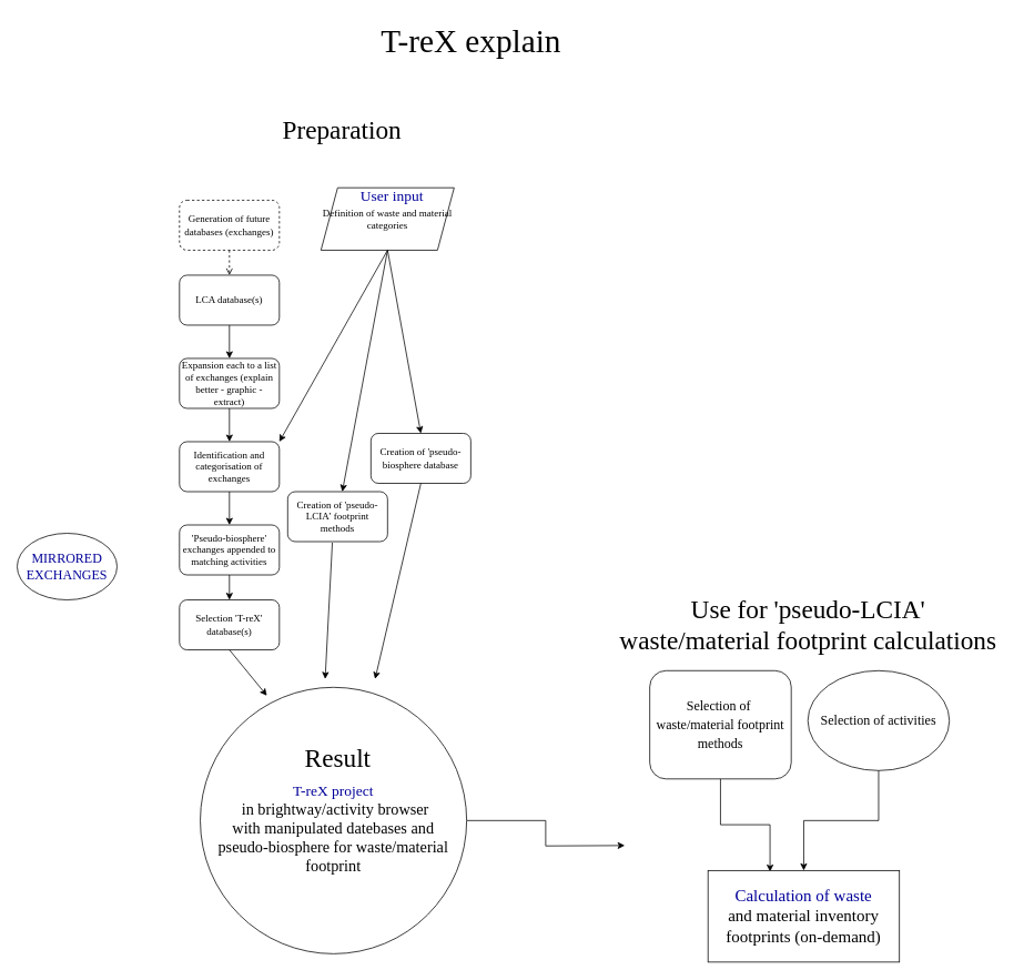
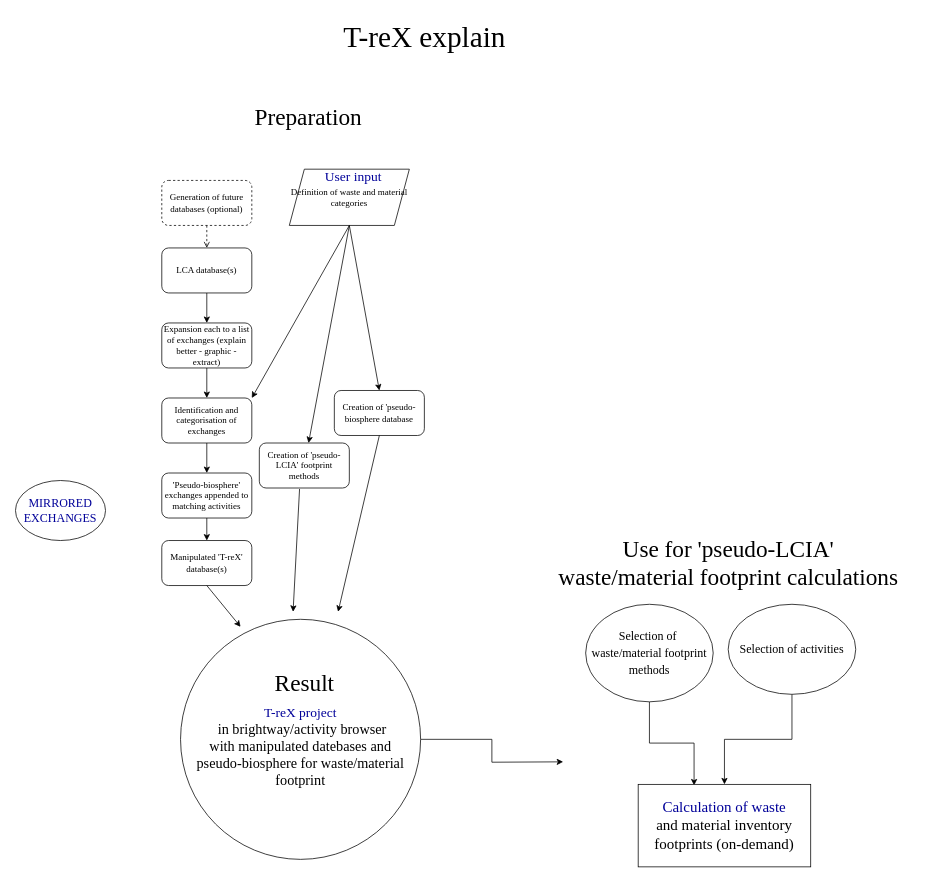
- <mxCell id="10" value="Generation of future databases (exchanges)" style="rounded=1;whiteSpace=wrap;html=1;dashed=1;fontFamily=cabin;fontSource=https%3A%2F%2Ffonts.googleapis.com%2Fcss%3Ffamily%3Dcabin;" parent="1" vertex="1"><mxGeometry x="215" y="240" width="120" height="60" as="geometry" /></mxCell>
+ <mxCell id="10" value="Generation of future databases (optional)" style="rounded=1;whiteSpace=wrap;html=1;dashed=1;fontFamily=cabin;fontSource=https%3A%2F%2Ffonts.googleapis.com%2Fcss%3Ffamily%3Dcabin;" parent="1" vertex="1"><mxGeometry x="215" y="240" width="120" height="60" as="geometry" /></mxCell>
- <mxCell id="17" value="Selection 'T-reX' database(s)" style="rounded=1;whiteSpace=wrap;html=1;fontFamily=cabin;fontSource=https%3A%2F%2Ffonts.googleapis.com%2Fcss%3Ffamily%3Dcabin;" parent="1" vertex="1"><mxGeometry x="215" y="720" width="120" height="60" as="geometry" /></mxCell>
+ <mxCell id="17" value="Manipulated 'T-reX' database(s)" style="rounded=1;whiteSpace=wrap;html=1;fontFamily=cabin;fontSource=https%3A%2F%2Ffonts.googleapis.com%2Fcss%3Ffamily%3Dcabin;" parent="1" vertex="1"><mxGeometry x="215" y="720" width="120" height="60" as="geometry" /></mxCell>
- <mxCell id="29" value="&lt;font style=&quot;font-size: 16px;&quot;&gt;Selection of&amp;nbsp;&lt;br&gt;waste/material footprint methods&lt;/font&gt;" style="whiteSpace=wrap;html=1;fontFamily=cabin;fontSource=https%3A%2F%2Ffonts.googleapis.com%2Fcss%3Ffamily%3Dcabin;fontSize=19;rounded=1;" vertex="1" parent="1"><mxGeometry x="780" y="805" width="170" height="130" as="geometry" /></mxCell>
+ <mxCell id="29" value="&lt;font style=&quot;font-size: 16px;&quot;&gt;Selection of&amp;nbsp;&lt;br&gt;waste/material footprint methods&lt;/font&gt;" style="ellipse;whiteSpace=wrap;html=1;fontFamily=cabin;fontSource=https%3A%2F%2Ffonts.googleapis.com%2Fcss%3Ffamily%3Dcabin;fontSize=19;" vertex="1" parent="1"><mxGeometry x="780" y="805" width="170" height="130" as="geometry" /></mxCell>
